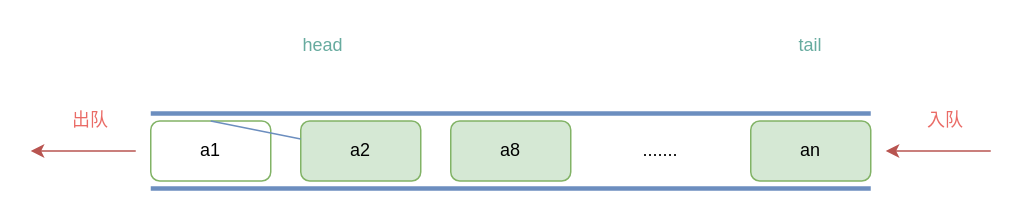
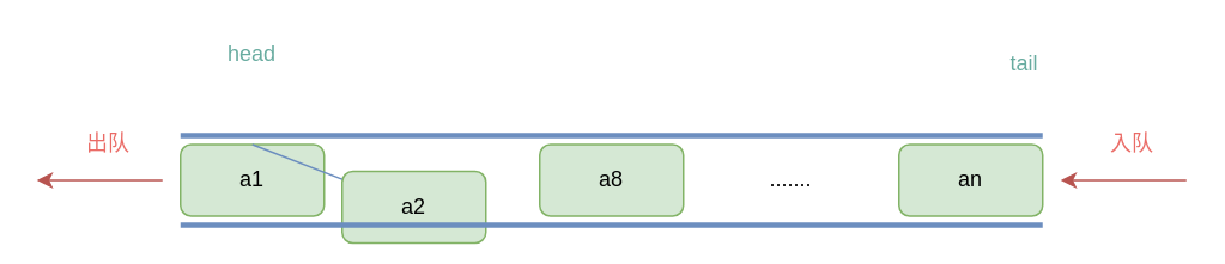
- <mxCell id="11" value="head" style="text;html=1;align=center;verticalAlign=middle;whiteSpace=wrap;rounded=0;fontColor=#67AB9F;" vertex="1" parent="1"><mxGeometry x="195" y="20" width="40" height="20" as="geometry" /></mxCell>
+ <mxCell id="11" value="head" style="text;html=1;align=center;verticalAlign=middle;whiteSpace=wrap;rounded=0;fontColor=#67AB9F;" vertex="1" parent="1"><mxGeometry x="120" y="20" width="40" height="20" as="geometry" /></mxCell>
- <mxCell id="13" value="tail" style="text;html=1;align=center;verticalAlign=middle;whiteSpace=wrap;rounded=0;fontColor=#67AB9F;" vertex="1" parent="1"><mxGeometry x="520" y="20" width="40" height="20" as="geometry" /></mxCell>
+ <mxCell id="13" value="tail" style="text;html=1;align=center;verticalAlign=middle;whiteSpace=wrap;rounded=0;fontColor=#67AB9F;" vertex="1" parent="1"><mxGeometry x="550" y="25" width="40" height="20" as="geometry" /></mxCell>
- <mxCell id="3" value="a1" style="rounded=1;whiteSpace=wrap;html=1;fillColor=#ffffff;strokeColor=#82b366;" vertex="1" parent="1"><mxGeometry x="100" y="80" width="80" height="40" as="geometry" /></mxCell>
+ <mxCell id="3" value="a1" style="rounded=1;whiteSpace=wrap;html=1;fillColor=#d5e8d4;strokeColor=#82b366;" vertex="1" parent="1"><mxGeometry x="100" y="80" width="80" height="40" as="geometry" /></mxCell>
- <mxCell id="4" value="a2" style="rounded=1;whiteSpace=wrap;html=1;fillColor=#d5e8d4;strokeColor=#82b366;" vertex="1" parent="1"><mxGeometry x="200" y="80" width="80" height="40" as="geometry" /></mxCell>
+ <mxCell id="4" value="a2" style="rounded=1;whiteSpace=wrap;html=1;fillColor=#d5e8d4;strokeColor=#82b366;" vertex="1" parent="1"><mxGeometry x="190" y="95" width="80" height="40" as="geometry" /></mxCell>
